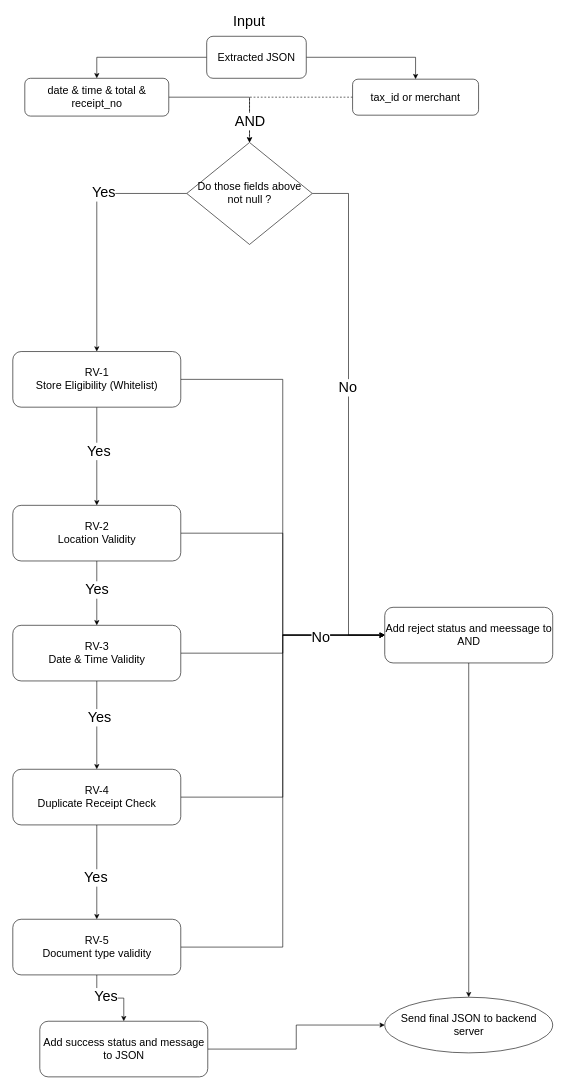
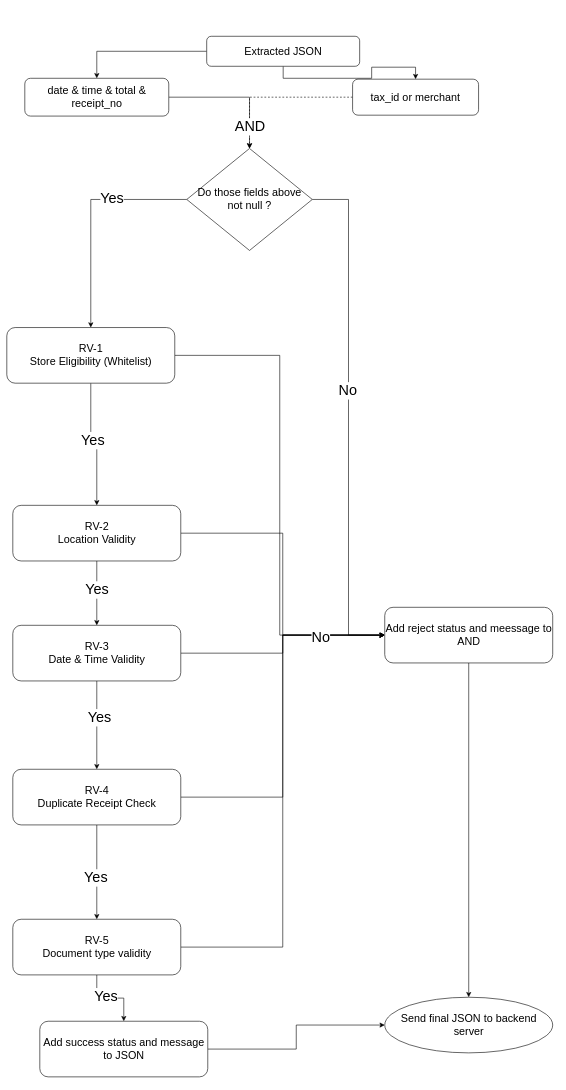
- <mxCell id="13" value="&lt;font style=&quot;font-size: 24px;&quot;&gt;Input&lt;/font&gt;" style="text;html=1;align=center;verticalAlign=middle;whiteSpace=wrap;rounded=0;" parent="1" vertex="1"><mxGeometry x="385.2" y="20" width="60" height="30" as="geometry" /></mxCell>
- <mxCell id="4" value="&lt;font style=&quot;font-size: 18px;&quot;&gt;Extracted JSON&lt;/font&gt;" style="rounded=1;whiteSpace=wrap;html=1;fontSize=12;glass=0;strokeWidth=1;shadow=0;" parent="1" vertex="1"><mxGeometry x="343.8" y="60" width="166" height="70" as="geometry" /></mxCell>
+ <mxCell id="4" value="&lt;font style=&quot;font-size: 18px;&quot;&gt;Extracted JSON&lt;/font&gt;" style="rounded=1;whiteSpace=wrap;html=1;fontSize=12;glass=0;strokeWidth=1;shadow=0;" parent="1" vertex="1"><mxGeometry x="343.8" y="60" width="255" height="50" as="geometry" /></mxCell>
- <mxCell id="18" value="&lt;font style=&quot;font-size: 18px;&quot;&gt;Do those fields above&lt;/font&gt;&lt;div&gt;&lt;font style=&quot;font-size: 18px;&quot;&gt;not null ?&lt;/font&gt;&lt;/div&gt;" style="rhombus;whiteSpace=wrap;html=1;" parent="1" vertex="1"><mxGeometry x="310.6" y="237" width="209.2" height="170" as="geometry" /></mxCell>
+ <mxCell id="18" value="&lt;font style=&quot;font-size: 18px;&quot;&gt;Do those fields above&lt;/font&gt;&lt;div&gt;&lt;font style=&quot;font-size: 18px;&quot;&gt;not null ?&lt;/font&gt;&lt;/div&gt;" style="rhombus;whiteSpace=wrap;html=1;" parent="1" vertex="1"><mxGeometry x="310.6" y="247" width="209.2" height="170" as="geometry" /></mxCell>
- <mxCell id="27" value="&lt;font style=&quot;font-size: 18px;&quot;&gt;RV-1&lt;/font&gt;&lt;div&gt;&lt;span style=&quot;text-align: start;&quot; data-sheets-root=&quot;1&quot;&gt;&lt;font style=&quot;font-size: 18px;&quot;&gt;Store Eligibility (Whitelist)&lt;/font&gt;&lt;/span&gt;&lt;/div&gt;" style="rounded=1;whiteSpace=wrap;html=1;fontSize=12;glass=0;strokeWidth=1;shadow=0;" vertex="1" parent="1"><mxGeometry x="20.6" y="585.5" width="280" height="92.75" as="geometry" /></mxCell>
+ <mxCell id="27" value="&lt;font style=&quot;font-size: 18px;&quot;&gt;RV-1&lt;/font&gt;&lt;div&gt;&lt;span style=&quot;text-align: start;&quot; data-sheets-root=&quot;1&quot;&gt;&lt;font style=&quot;font-size: 18px;&quot;&gt;Store Eligibility (Whitelist)&lt;/font&gt;&lt;/span&gt;&lt;/div&gt;" style="rounded=1;whiteSpace=wrap;html=1;fontSize=12;glass=0;strokeWidth=1;shadow=0;" vertex="1" parent="1"><mxGeometry x="10.6" y="545.5" width="280" height="92.75" as="geometry" /></mxCell>
